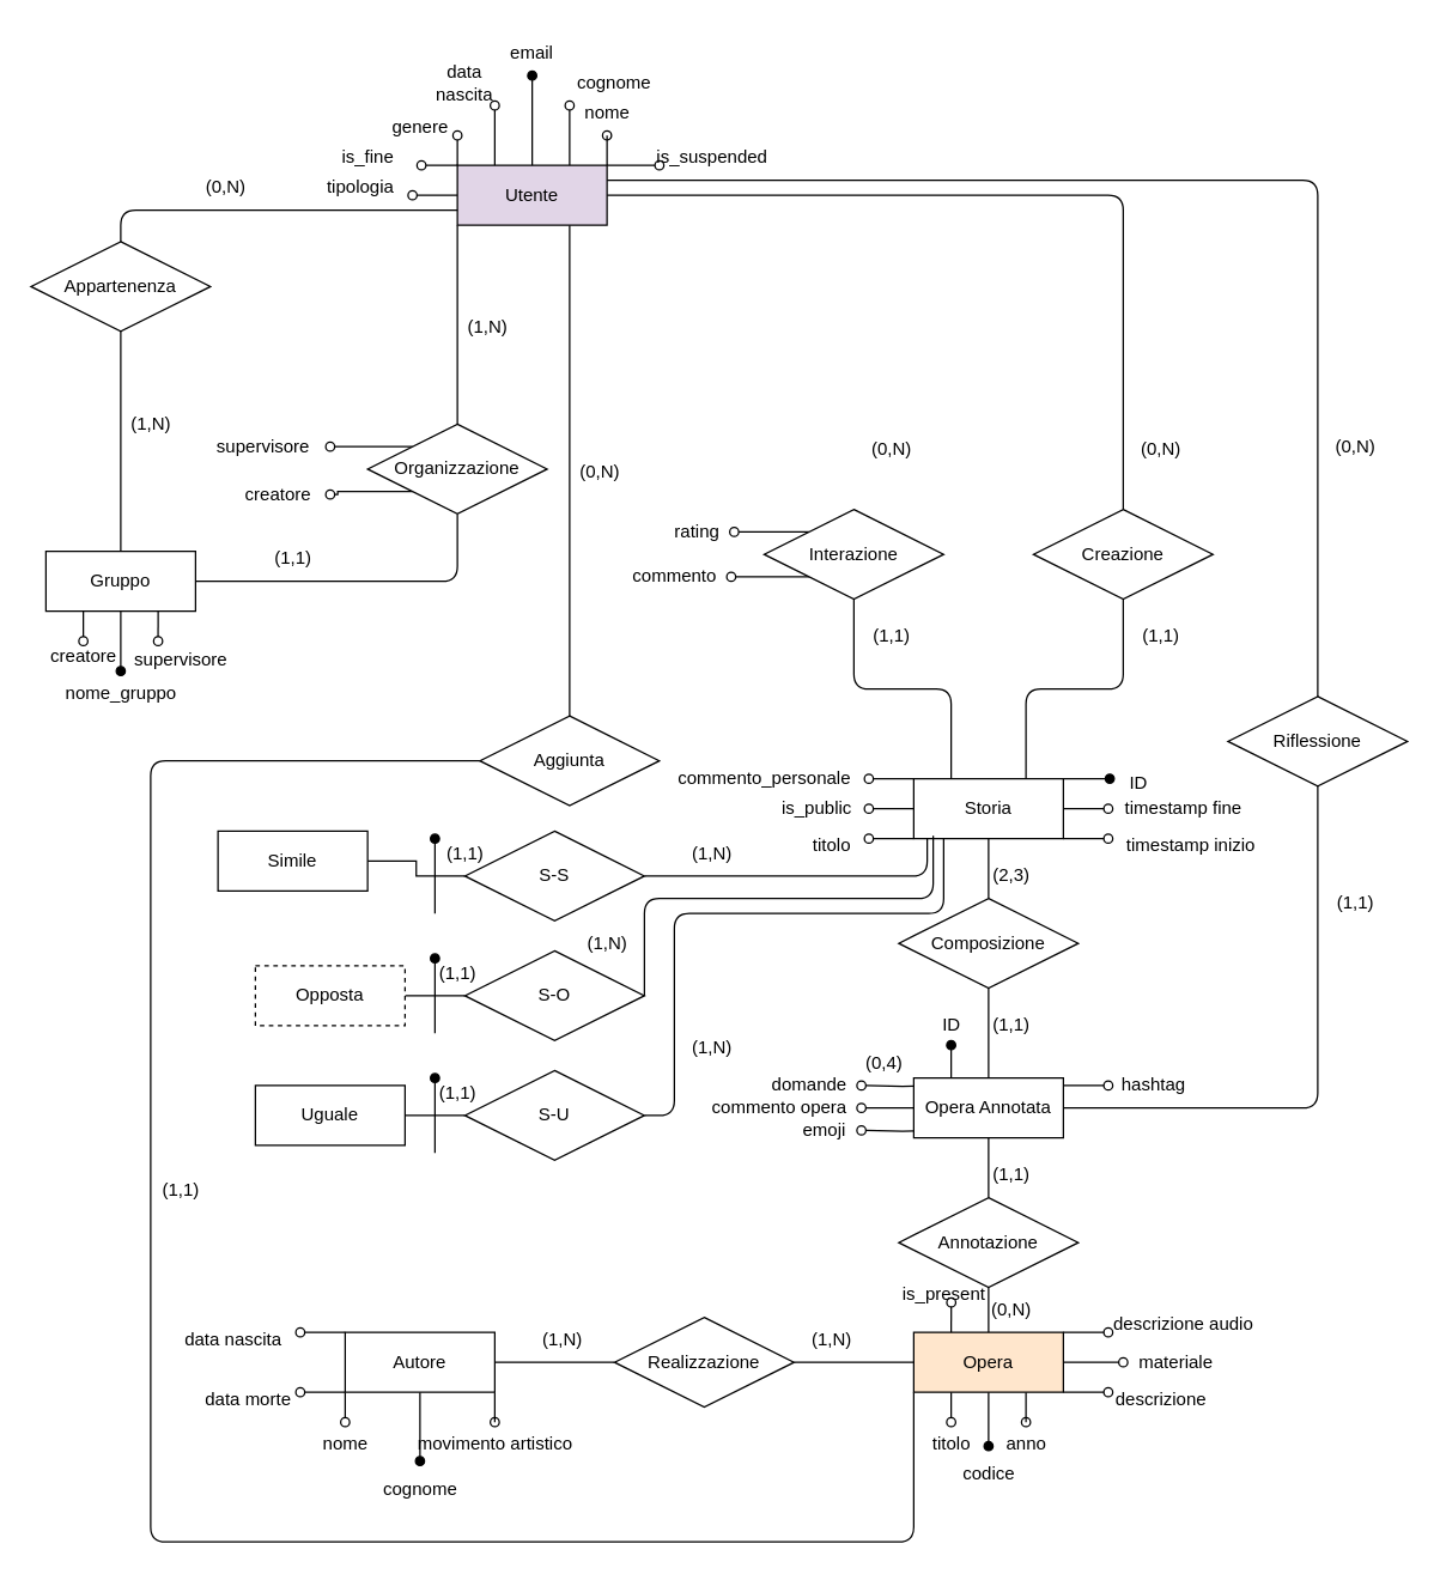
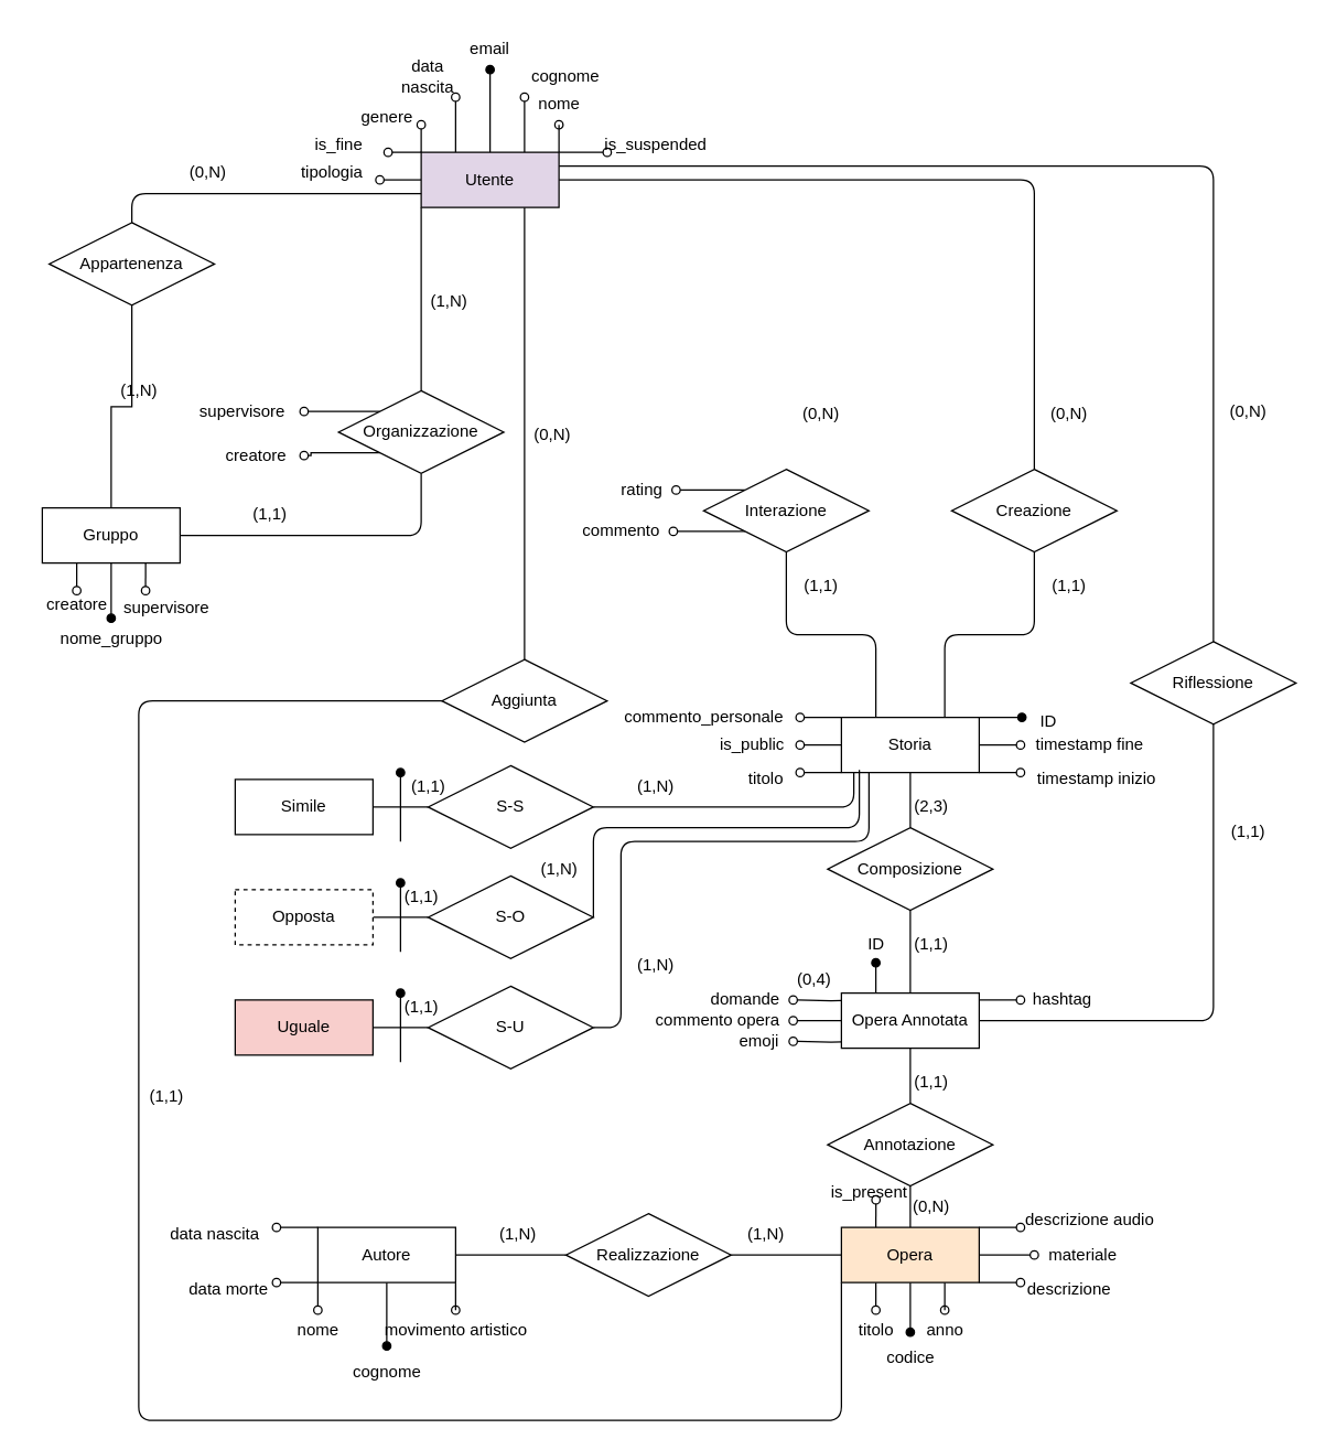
- <mxCell id="43" value="Appartenenza" style="shape=rhombus;perimeter=rhombusPerimeter;whiteSpace=wrap;html=1;align=center;" parent="1" vertex="1"><mxGeometry x="20" y="161" width="120" height="60" as="geometry" /></mxCell>
+ <mxCell id="43" value="Appartenenza" style="shape=rhombus;perimeter=rhombusPerimeter;whiteSpace=wrap;html=1;align=center;" parent="1" vertex="1"><mxGeometry x="35" y="161" width="120" height="60" as="geometry" /></mxCell>
- <mxCell id="137" value="Simile" style="whiteSpace=wrap;html=1;align=center;rounded=0;" vertex="1" parent="1"><mxGeometry x="145" y="555" width="100" height="40" as="geometry" /></mxCell>
+ <mxCell id="137" value="Simile" style="whiteSpace=wrap;html=1;align=center;rounded=0;" vertex="1" parent="1"><mxGeometry x="170" y="565" width="100" height="40" as="geometry" /></mxCell>
- <mxCell id="135" value="Uguale" style="whiteSpace=wrap;html=1;align=center;rounded=0;" vertex="1" parent="1"><mxGeometry x="170" y="725" width="100" height="40" as="geometry" /></mxCell>
+ <mxCell id="135" value="Uguale" style="whiteSpace=wrap;html=1;align=center;rounded=0;fillColor=#f8cecc;" vertex="1" parent="1"><mxGeometry x="170" y="725" width="100" height="40" as="geometry" /></mxCell>
